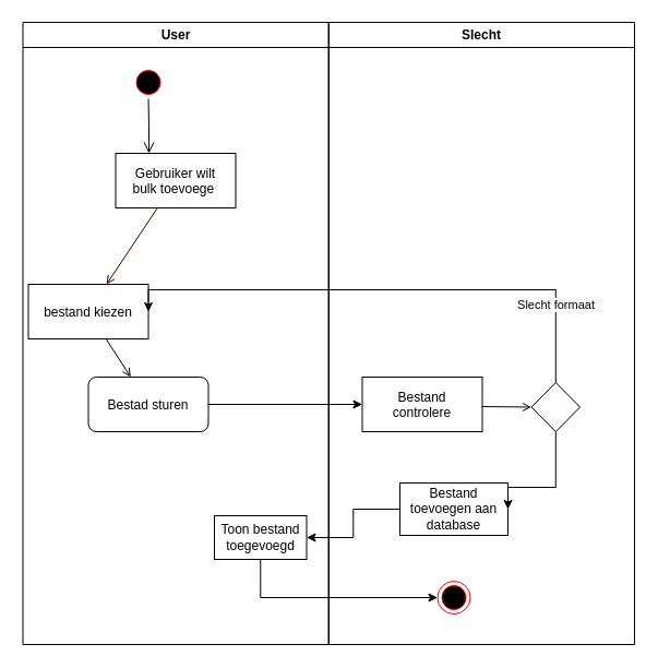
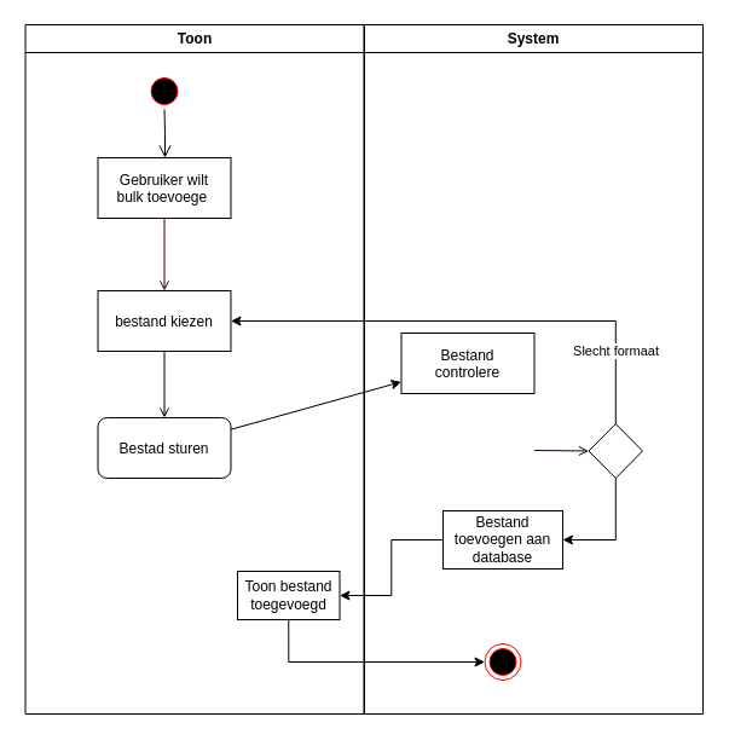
- <mxCell id="2" value="User" style="swimlane;whiteSpace=wrap" parent="1" vertex="1"><mxGeometry x="20.5" y="20" width="280" height="570" as="geometry"><mxRectangle x="164.5" y="128" width="60" height="23" as="alternateBounds" /></mxGeometry></mxCell>
+ <mxCell id="2" value="Toon" style="swimlane;whiteSpace=wrap" parent="1" vertex="1"><mxGeometry x="20.5" y="20" width="280" height="570" as="geometry"><mxRectangle x="164.5" y="128" width="60" height="23" as="alternateBounds" /></mxGeometry></mxCell>
- <mxCell id="11" value="Slecht" style="swimlane;whiteSpace=wrap" parent="1" vertex="1"><mxGeometry x="301" y="20" width="280" height="570" as="geometry"><mxRectangle x="445" y="128" width="80" height="23" as="alternateBounds" /></mxGeometry></mxCell>
+ <mxCell id="11" value="System" style="swimlane;whiteSpace=wrap" parent="1" vertex="1"><mxGeometry x="301" y="20" width="280" height="570" as="geometry"><mxRectangle x="445" y="128" width="80" height="23" as="alternateBounds" /></mxGeometry></mxCell>
- <mxCell id="5" value="Gebruiker wilt &#10;bulk toevoege " style="" parent="2" vertex="1"><mxGeometry x="85" y="120" width="110" height="50" as="geometry" /></mxCell>
+ <mxCell id="5" value="Gebruiker wilt &#10;bulk toevoege " style="" parent="2" vertex="1"><mxGeometry x="60" y="110" width="110" height="50" as="geometry" /></mxCell>
- <mxCell id="6" value="bestand kiezen" style="" parent="2" vertex="1"><mxGeometry x="5" y="240" width="110" height="50" as="geometry" /></mxCell>
+ <mxCell id="6" value="bestand kiezen" style="" parent="2" vertex="1"><mxGeometry x="60" y="220" width="110" height="50" as="geometry" /></mxCell>
- <mxCell id="12" value="Bestand &#10;controlere" style="" parent="11" vertex="1"><mxGeometry x="30.5" y="325" width="110" height="50" as="geometry" /></mxCell>
+ <mxCell id="12" value="Bestand &#10;controlere" style="" parent="11" vertex="1"><mxGeometry x="30.5" y="255" width="110" height="50" as="geometry" /></mxCell>
- <mxCell id="16" value="Bestand toevoegen aan database" style="rounded=0;whiteSpace=wrap;html=1;" vertex="1" parent="11"><mxGeometry x="65" y="422" width="99" height="48" as="geometry" /></mxCell>
+ <mxCell id="16" value="Bestand toevoegen aan database" style="rounded=0;whiteSpace=wrap;html=1;" vertex="1" parent="11"><mxGeometry x="65" y="402" width="99" height="48" as="geometry" /></mxCell>
